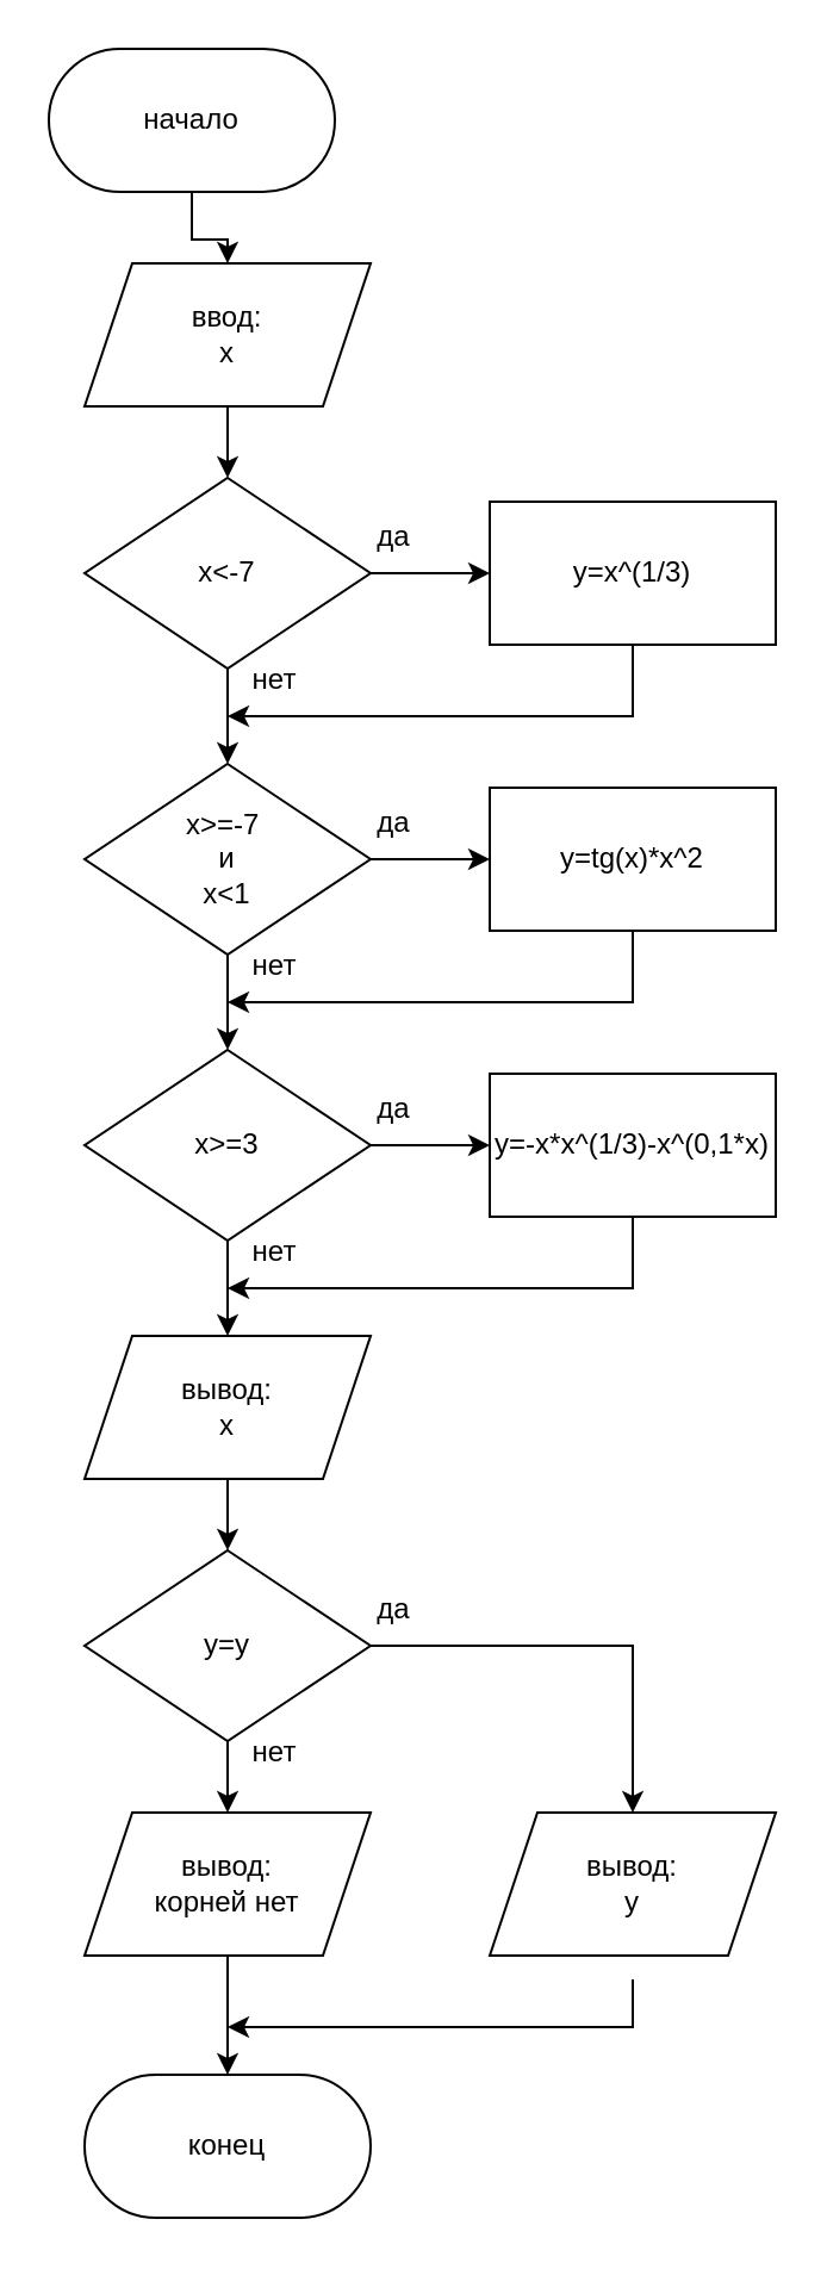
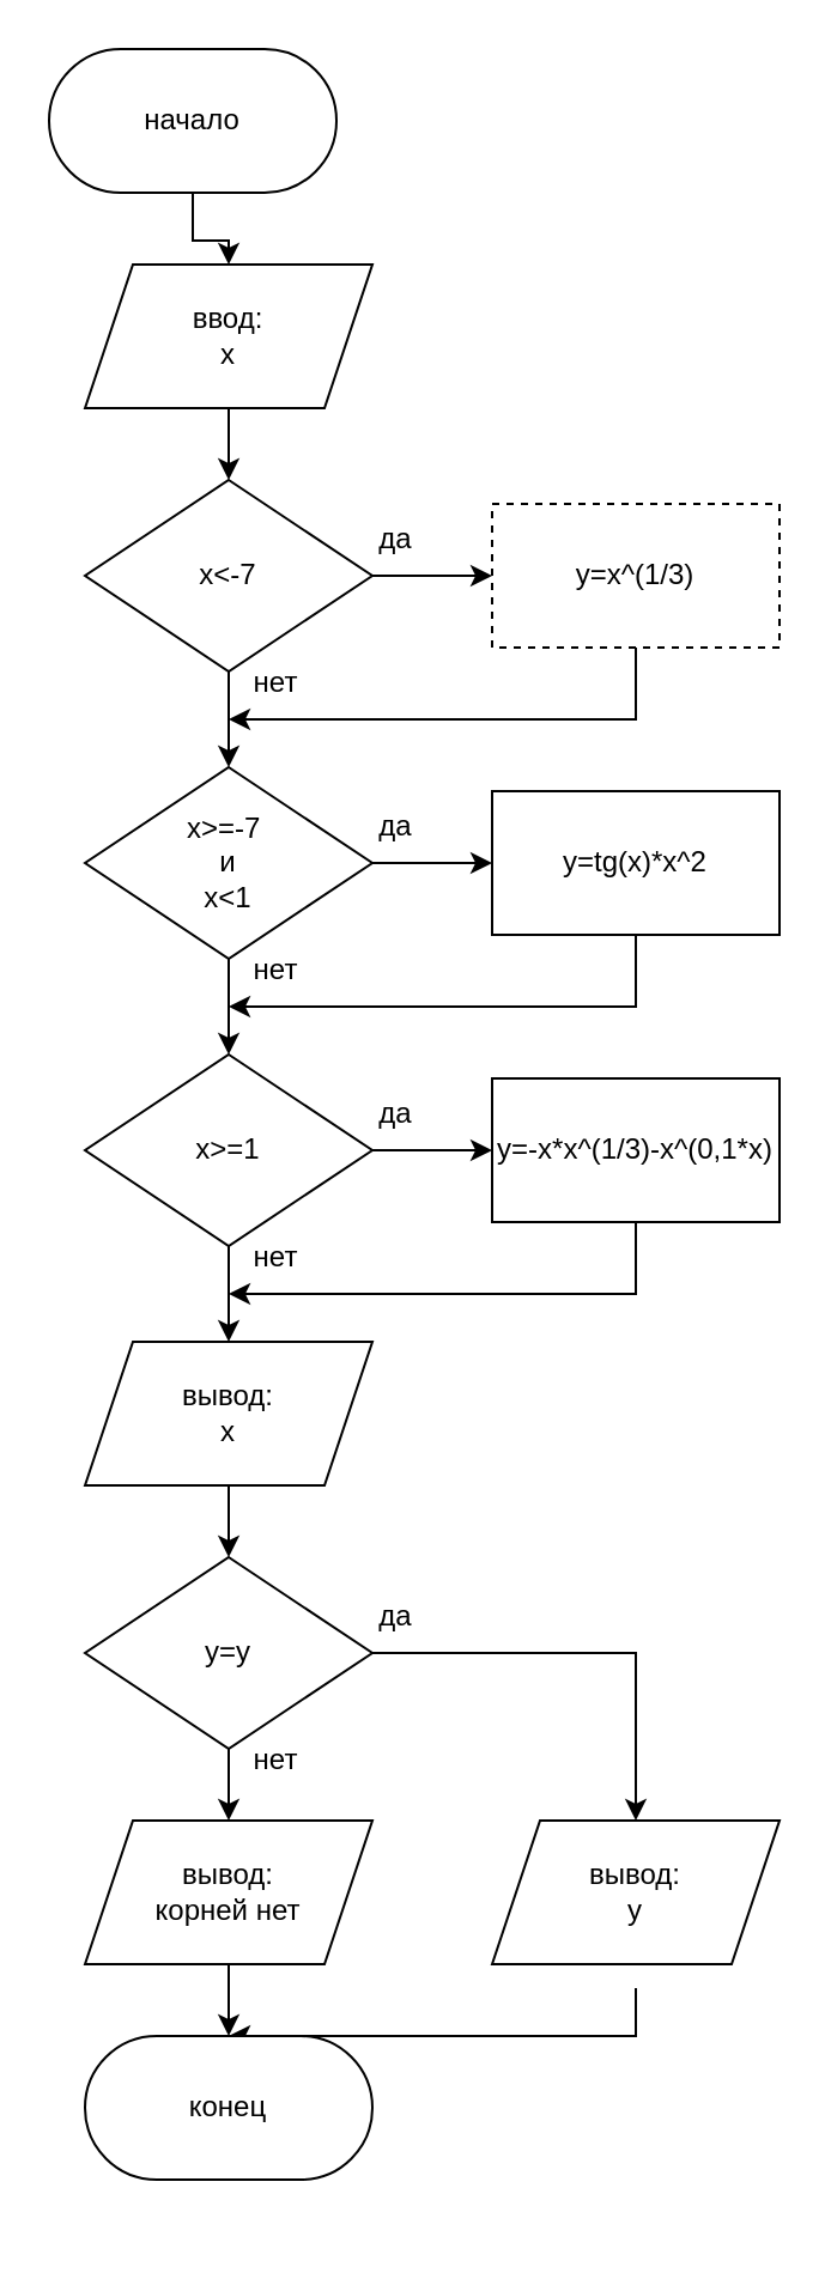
- <mxCell id="10" value="y=x^(1/3)" style="rounded=0;whiteSpace=wrap;html=1;" vertex="1" parent="1"><mxGeometry x="205" y="210" width="120" height="60" as="geometry" /></mxCell>
+ <mxCell id="10" value="y=x^(1/3)" style="rounded=0;whiteSpace=wrap;html=1;dashed=1;" vertex="1" parent="1"><mxGeometry x="205" y="210" width="120" height="60" as="geometry" /></mxCell>
- <mxCell id="18" value="x&amp;gt;=3" style="rhombus;whiteSpace=wrap;html=1;" vertex="1" parent="1"><mxGeometry x="35" y="440" width="120" height="80" as="geometry" /></mxCell>
+ <mxCell id="18" value="x&amp;gt;=1" style="rhombus;whiteSpace=wrap;html=1;" vertex="1" parent="1"><mxGeometry x="35" y="440" width="120" height="80" as="geometry" /></mxCell>
- <mxCell id="30" value="конец" style="rounded=1;whiteSpace=wrap;html=1;arcSize=50;" vertex="1" parent="1"><mxGeometry x="35" y="870" width="120" height="60" as="geometry" /></mxCell>
+ <mxCell id="30" value="конец" style="rounded=1;whiteSpace=wrap;html=1;arcSize=50;" vertex="1" parent="1"><mxGeometry x="35" y="850" width="120" height="60" as="geometry" /></mxCell>
